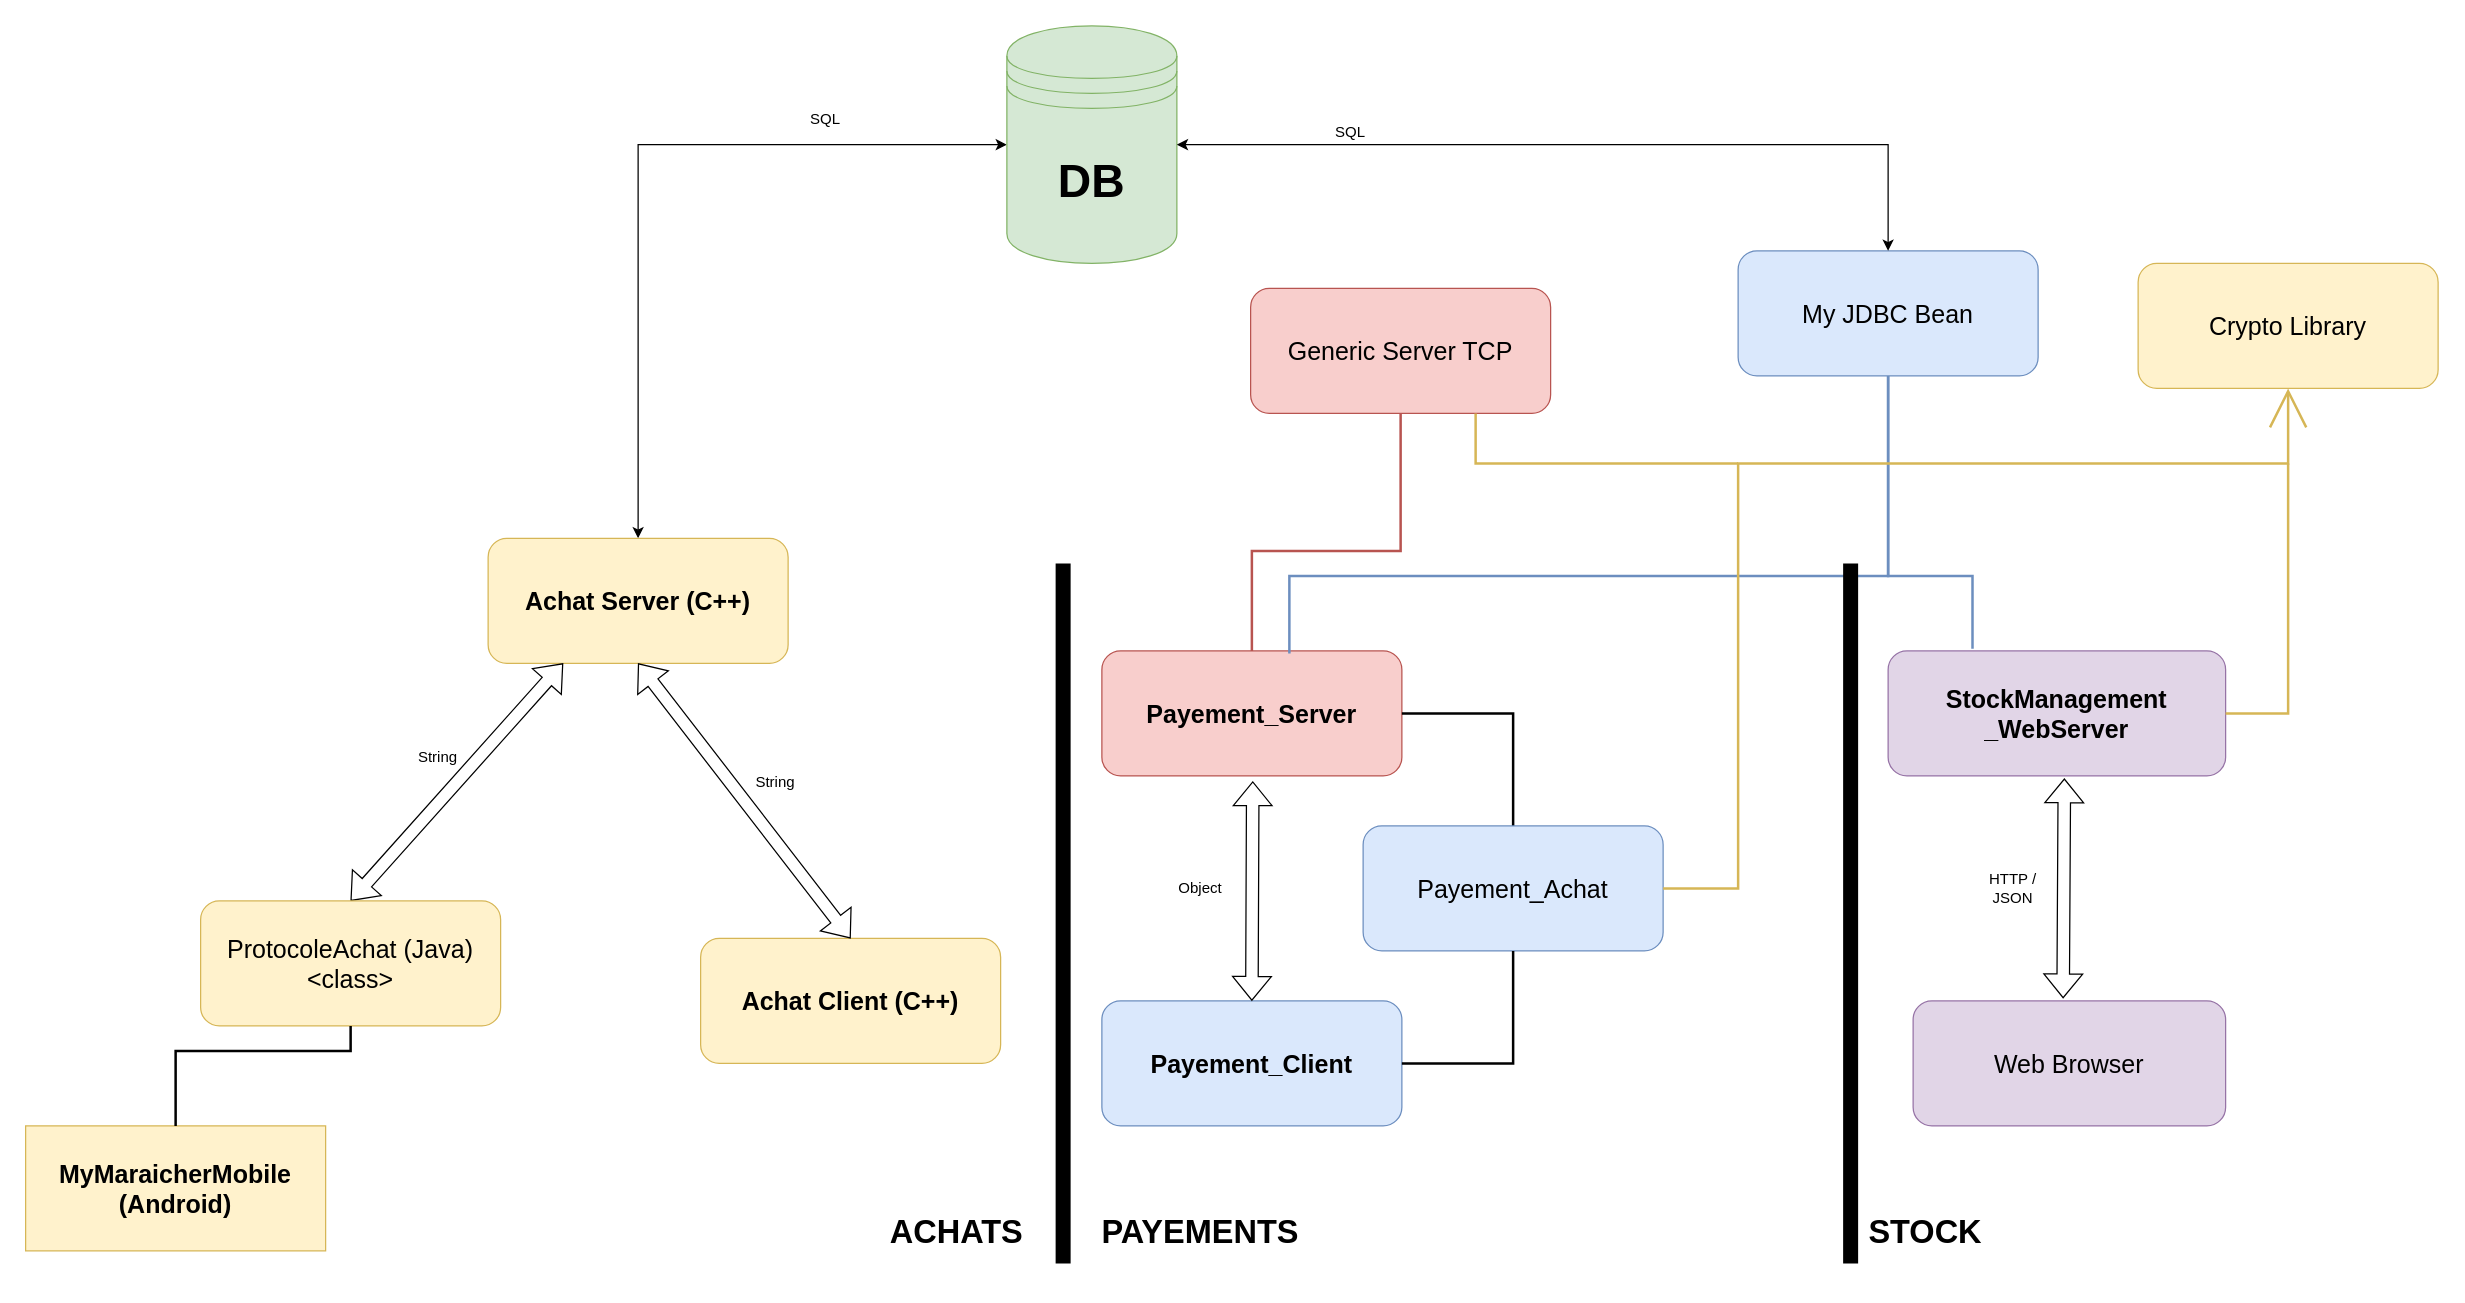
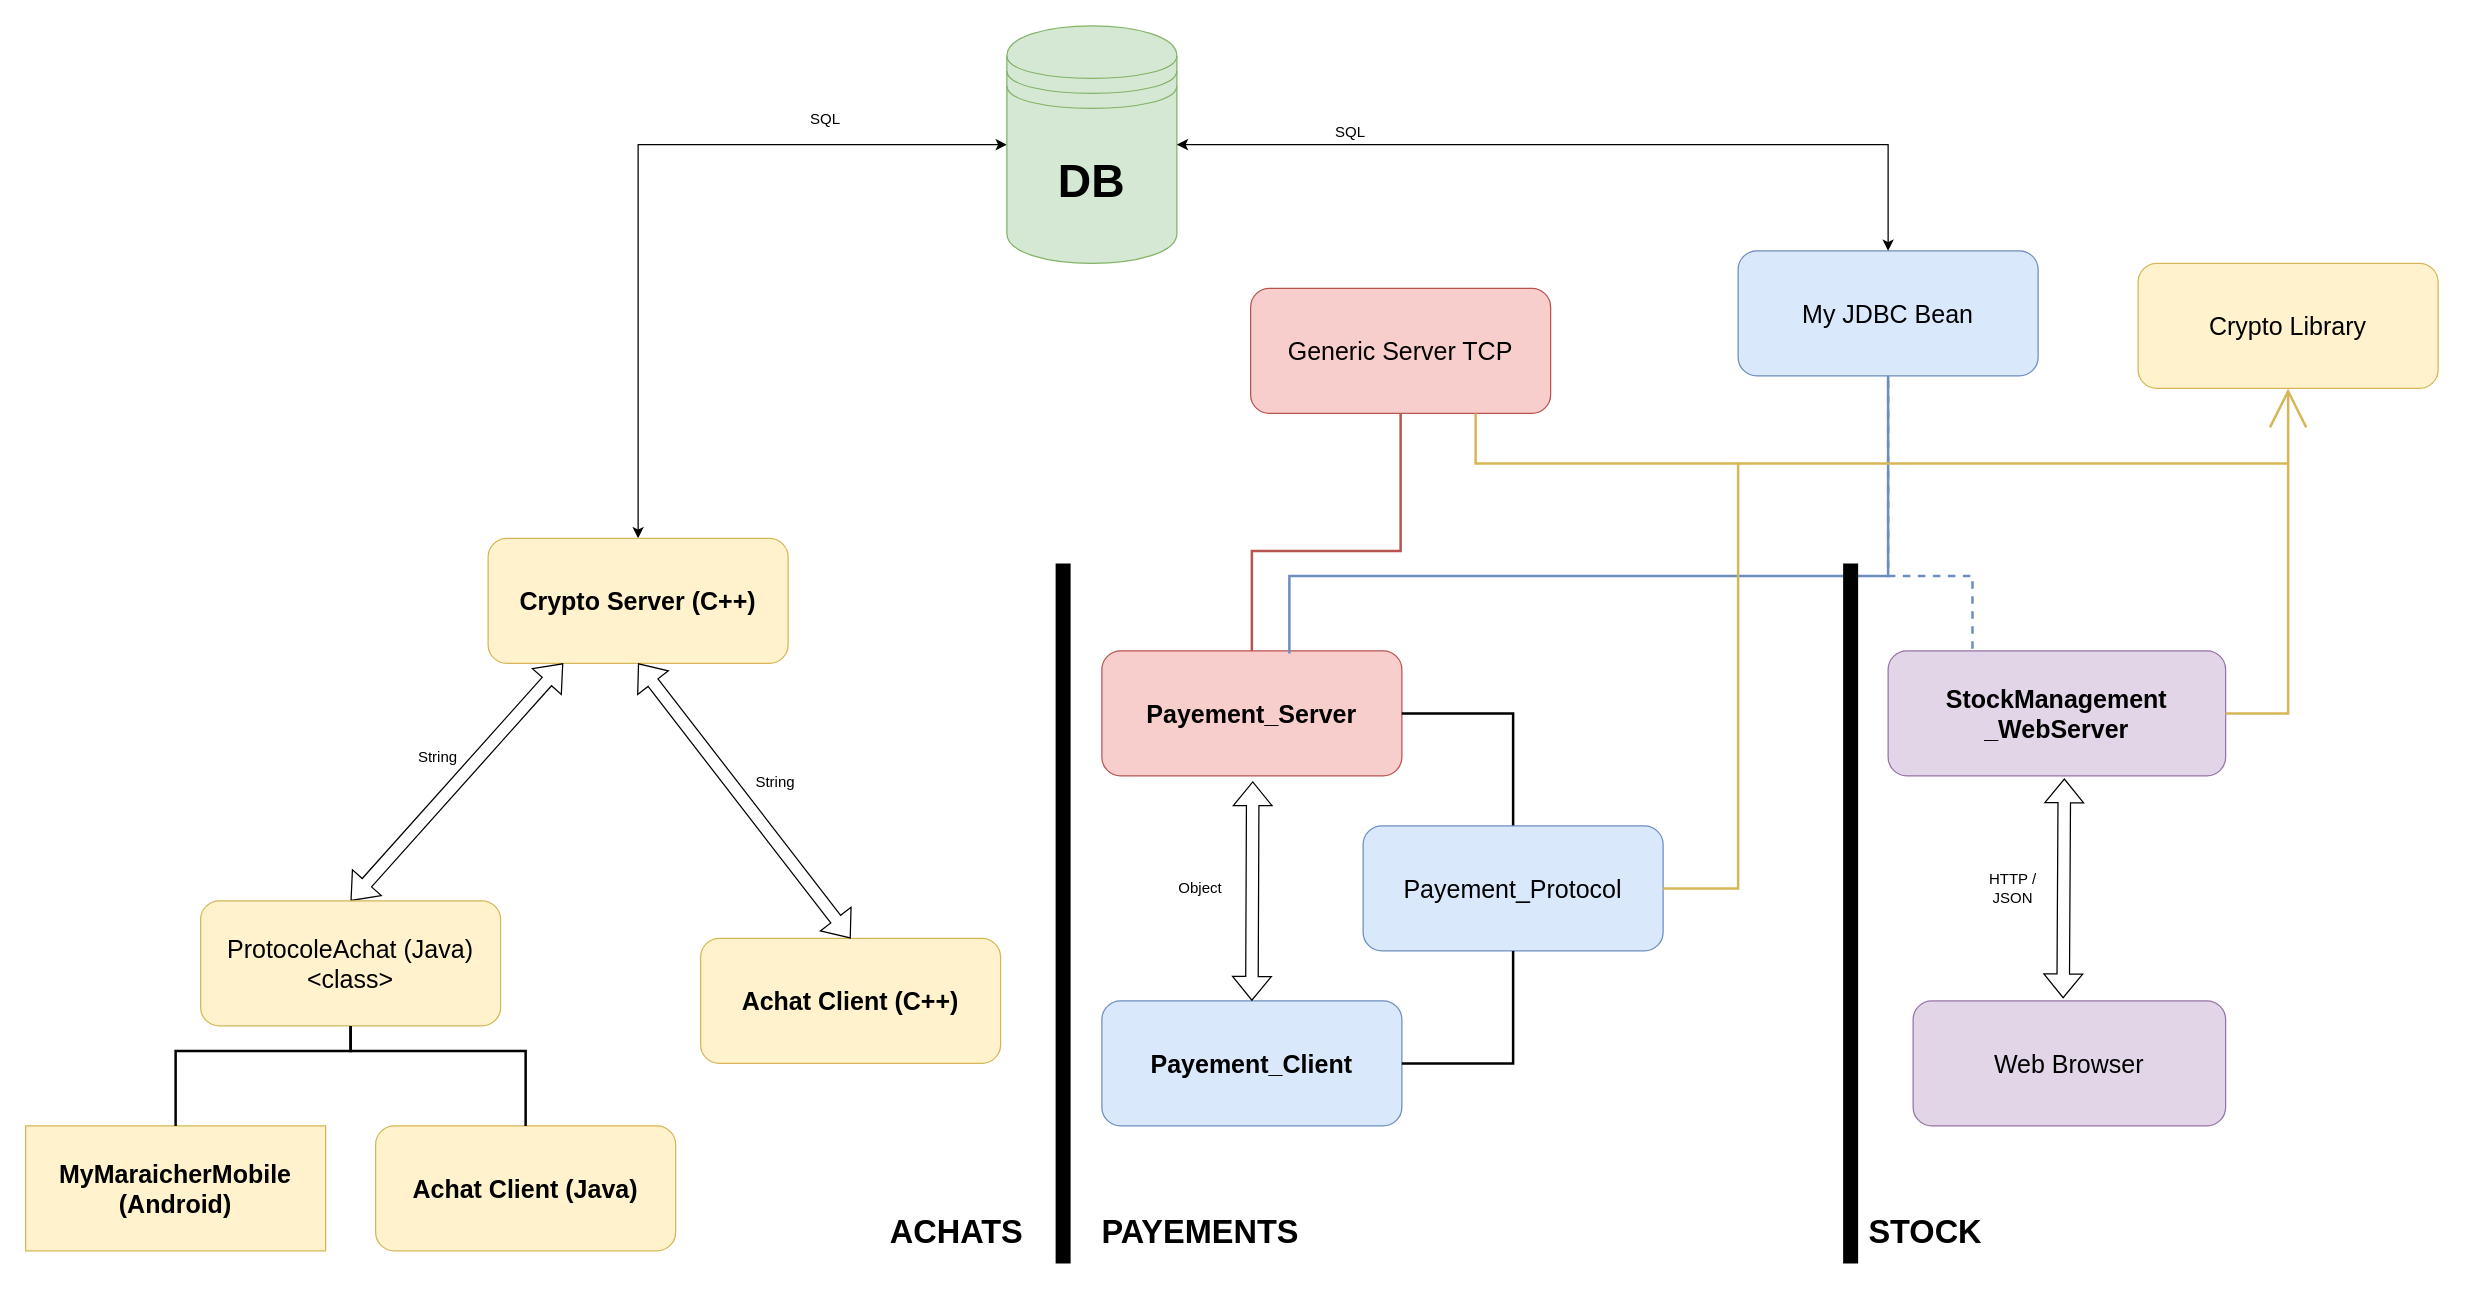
- <mxCell id="21" value="" style="endArrow=none;html=1;strokeWidth=2;rounded=0;edgeStyle=orthogonalEdgeStyle;fillColor=#dae8fc;strokeColor=#6c8ebf;startArrow=none;startFill=0;startSize=40;exitX=0.25;exitY=-0.017;exitDx=0;exitDy=0;exitPerimeter=0;entryX=0.5;entryY=1;entryDx=0;entryDy=0;" edge="1" parent="1" source="8" target="5"><mxGeometry width="50" height="50" relative="1" as="geometry"><mxPoint x="1940" y="540" as="sourcePoint" /><mxPoint x="1380" y="540" as="targetPoint" /><Array as="points"><mxPoint x="1577" y="460" /><mxPoint x="1510" y="460" /></Array></mxGeometry></mxCell>
+ <mxCell id="21" value="" style="endArrow=none;html=1;strokeWidth=2;rounded=0;edgeStyle=orthogonalEdgeStyle;fillColor=#dae8fc;strokeColor=#6c8ebf;startArrow=none;startFill=0;startSize=40;exitX=0.25;exitY=-0.017;exitDx=0;exitDy=0;exitPerimeter=0;entryX=0.5;entryY=1;entryDx=0;entryDy=0;dashed=1;" edge="1" parent="1" source="8" target="5"><mxGeometry width="50" height="50" relative="1" as="geometry"><mxPoint x="1940" y="540" as="sourcePoint" /><mxPoint x="1380" y="540" as="targetPoint" /><Array as="points"><mxPoint x="1577" y="460" /><mxPoint x="1510" y="460" /></Array></mxGeometry></mxCell>
- <mxCell id="12" value="&lt;font style=&quot;font-size: 20px;&quot;&gt;Achat Server (C++)&lt;/font&gt;" style="rounded=1;whiteSpace=wrap;html=1;fillColor=#fff2cc;strokeColor=#d6b656;fontStyle=1" vertex="1" parent="1"><mxGeometry x="390" y="430" width="240" height="100" as="geometry" /></mxCell>
+ <mxCell id="12" value="&lt;font style=&quot;font-size: 20px;&quot;&gt;Crypto Server (C++)&lt;/font&gt;" style="rounded=1;whiteSpace=wrap;html=1;fillColor=#fff2cc;strokeColor=#d6b656;fontStyle=1" vertex="1" parent="1"><mxGeometry x="390" y="430" width="240" height="100" as="geometry" /></mxCell>
- <mxCell id="24" value="&lt;span style=&quot;font-size: 20px;&quot;&gt;Payement_Achat&lt;/span&gt;" style="rounded=1;whiteSpace=wrap;html=1;fillColor=#dae8fc;strokeColor=#6c8ebf;" parent="1" vertex="1"><mxGeometry x="1090" y="660" width="240" height="100" as="geometry" /></mxCell>
+ <mxCell id="24" value="&lt;span style=&quot;font-size: 20px;&quot;&gt;Payement_Protocol&lt;/span&gt;" style="rounded=1;whiteSpace=wrap;html=1;fillColor=#dae8fc;strokeColor=#6c8ebf;" parent="1" vertex="1"><mxGeometry x="1090" y="660" width="240" height="100" as="geometry" /></mxCell>
+ <mxCell id="19" value="" style="endArrow=none;html=1;strokeWidth=2;rounded=0;exitX=0.5;exitY=0;exitDx=0;exitDy=0;entryX=0.5;entryY=1;entryDx=0;entryDy=0;startArrow=none;startFill=0;startSize=40;edgeStyle=orthogonalEdgeStyle;" edge="1" parent="1" source="2" target="17"><mxGeometry width="50" height="50" relative="1" as="geometry"><mxPoint x="410" y="860" as="sourcePoint" /><mxPoint x="460" y="810" as="targetPoint" /><Array as="points"><mxPoint x="420" y="840" /><mxPoint x="280" y="840" /></Array></mxGeometry></mxCell>
+ <mxCell id="2" value="&lt;font style=&quot;font-size: 20px;&quot;&gt;Achat Client (Java)&lt;/font&gt;" style="rounded=1;whiteSpace=wrap;html=1;fillColor=#fff2cc;strokeColor=#d6b656;fontStyle=1" parent="1" vertex="1"><mxGeometry x="300" y="900" width="240" height="100" as="geometry" /></mxCell>
